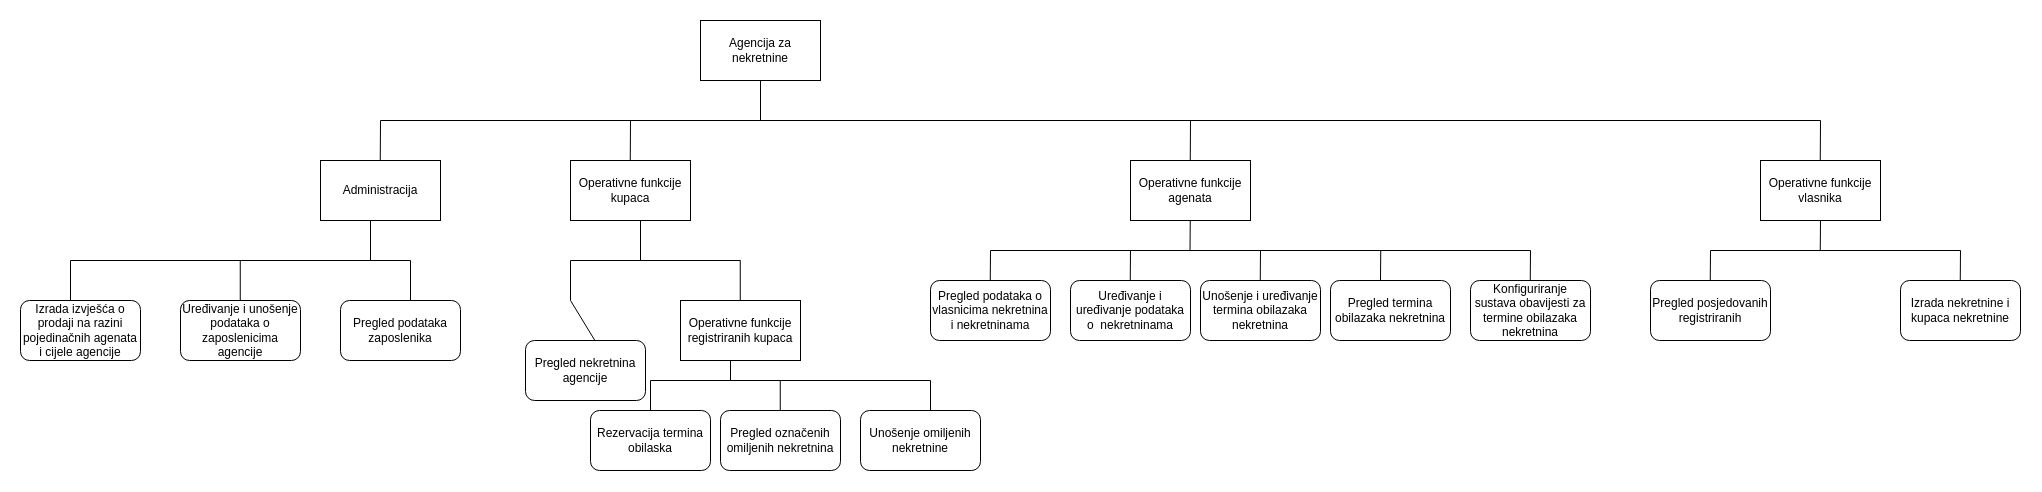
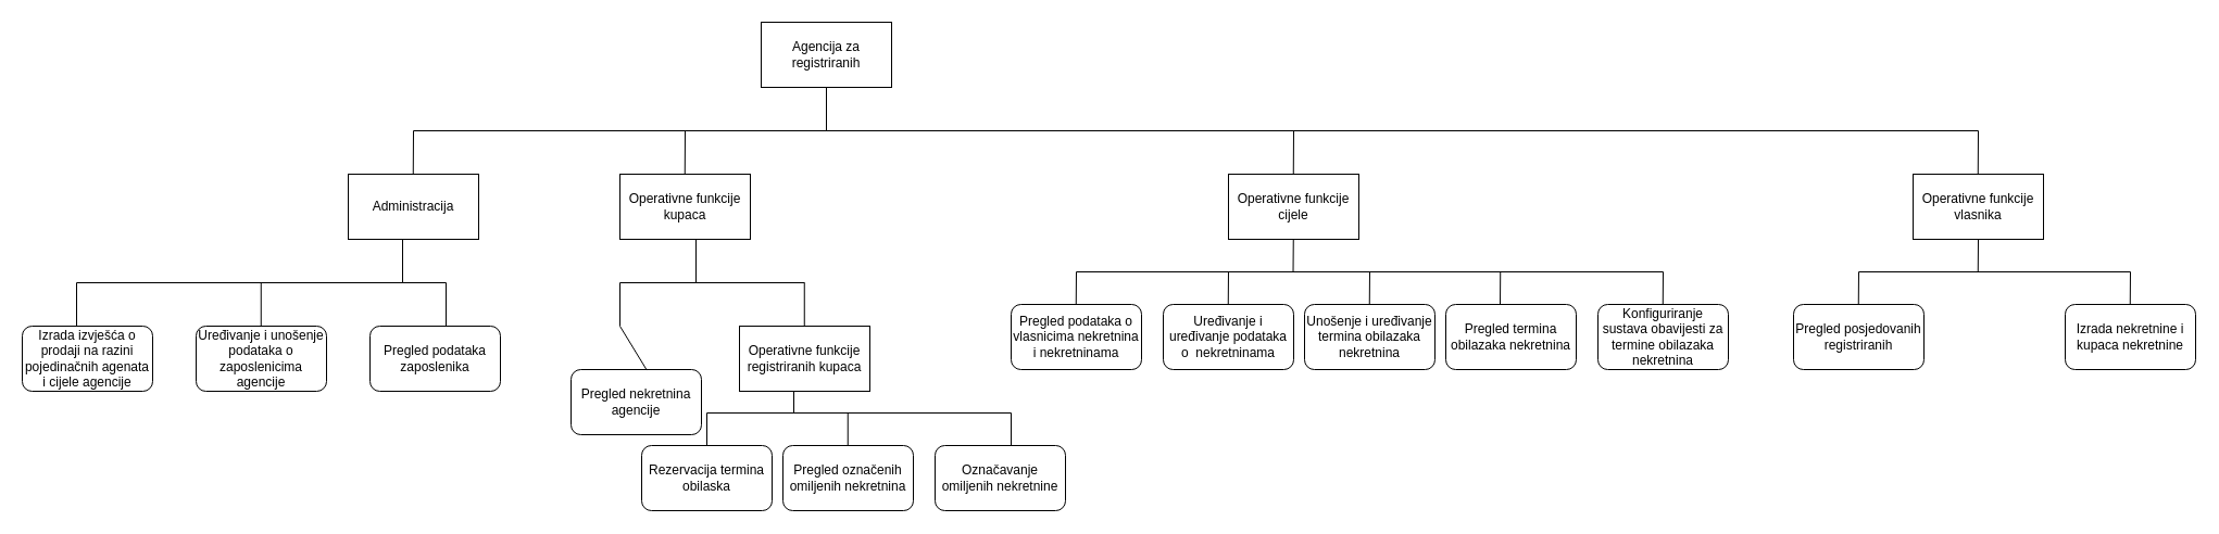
- <mxCell id="2" value="Agencija za nekretnine" style="rounded=0;whiteSpace=wrap;html=1;" vertex="1" parent="1"><mxGeometry x="700" y="20" width="120" height="60" as="geometry" /></mxCell>
+ <mxCell id="2" value="Agencija za registriranih" style="rounded=0;whiteSpace=wrap;html=1;" vertex="1" parent="1"><mxGeometry x="700" y="20" width="120" height="60" as="geometry" /></mxCell>
- <mxCell id="5" value="Operativne funkcije agenata" style="rounded=0;whiteSpace=wrap;html=1;" vertex="1" parent="1"><mxGeometry x="1130" y="160" width="120" height="60" as="geometry" /></mxCell>
+ <mxCell id="5" value="Operativne funkcije cijele" style="rounded=0;whiteSpace=wrap;html=1;" vertex="1" parent="1"><mxGeometry x="1130" y="160" width="120" height="60" as="geometry" /></mxCell>
- <mxCell id="29" value="Unošenje omiljenih nekretnine" style="rounded=1;whiteSpace=wrap;html=1;" vertex="1" parent="1"><mxGeometry x="860" y="410" width="120" height="60" as="geometry" /></mxCell>
+ <mxCell id="29" value="Označavanje omiljenih nekretnine" style="rounded=1;whiteSpace=wrap;html=1;" vertex="1" parent="1"><mxGeometry x="860" y="410" width="120" height="60" as="geometry" /></mxCell>
